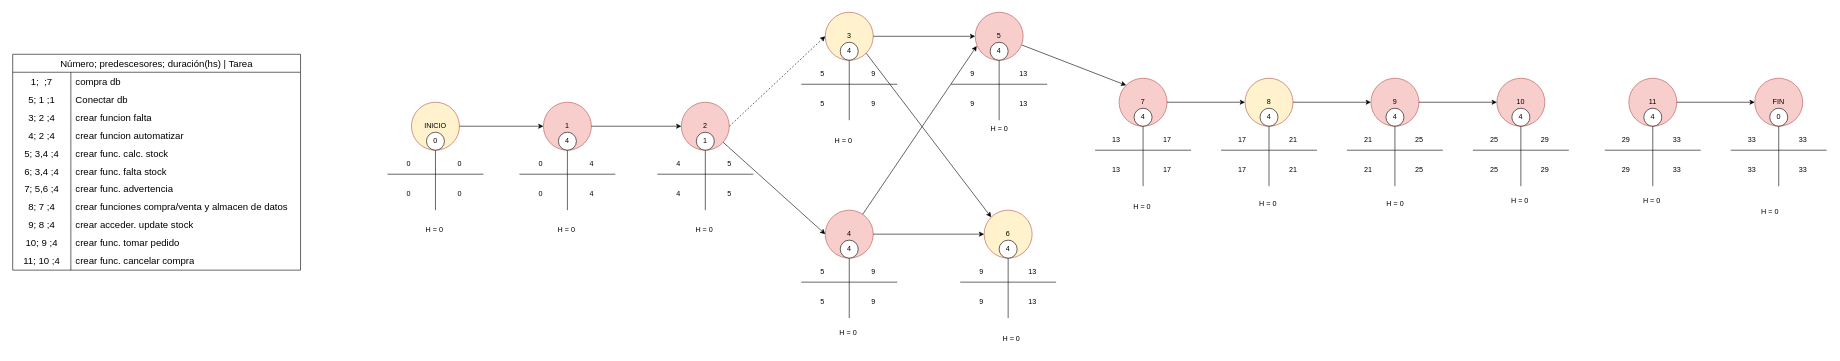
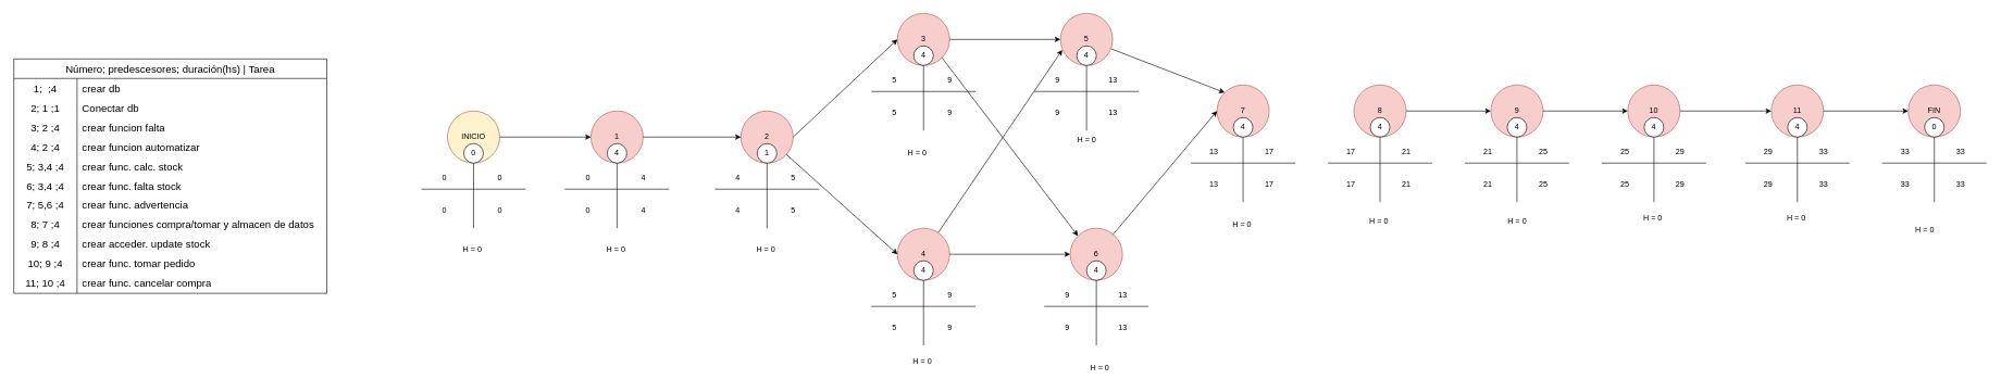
- <mxCell id="64" value="3" style="ellipse;whiteSpace=wrap;html=1;aspect=fixed;fillColor=#fff2cc;strokeColor=#b85450;" vertex="1" parent="63"><mxGeometry x="45" width="80" height="80" as="geometry" /></mxCell>
+ <mxCell id="64" value="3" style="ellipse;whiteSpace=wrap;html=1;aspect=fixed;fillColor=#f8cecc;strokeColor=#b85450;" vertex="1" parent="63"><mxGeometry x="45" width="80" height="80" as="geometry" /></mxCell>
- <mxCell id="4" value="1;&amp;nbsp; ;7" style="shape=partialRectangle;html=1;whiteSpace=wrap;connectable=0;fillColor=none;top=0;left=0;bottom=0;right=0;overflow=hidden;pointerEvents=1;strokeColor=inherit;fontSize=16;" parent="3" vertex="1"><mxGeometry width="97" height="30" as="geometry"><mxRectangle width="97" height="30" as="alternateBounds" /></mxGeometry></mxCell>
+ <mxCell id="4" value="1;&amp;nbsp; ;4" style="shape=partialRectangle;html=1;whiteSpace=wrap;connectable=0;fillColor=none;top=0;left=0;bottom=0;right=0;overflow=hidden;pointerEvents=1;strokeColor=inherit;fontSize=16;" parent="3" vertex="1"><mxGeometry width="97" height="30" as="geometry"><mxRectangle width="97" height="30" as="alternateBounds" /></mxGeometry></mxCell>
- <mxCell id="5" value="compra db" style="shape=partialRectangle;html=1;whiteSpace=wrap;connectable=0;fillColor=none;top=0;left=0;bottom=0;right=0;align=left;spacingLeft=6;overflow=hidden;strokeColor=inherit;fontSize=16;" parent="3" vertex="1"><mxGeometry x="97" width="383" height="30" as="geometry"><mxRectangle width="383" height="30" as="alternateBounds" /></mxGeometry></mxCell>
+ <mxCell id="5" value="crear db" style="shape=partialRectangle;html=1;whiteSpace=wrap;connectable=0;fillColor=none;top=0;left=0;bottom=0;right=0;align=left;spacingLeft=6;overflow=hidden;strokeColor=inherit;fontSize=16;" parent="3" vertex="1"><mxGeometry x="97" width="383" height="30" as="geometry"><mxRectangle width="383" height="30" as="alternateBounds" /></mxGeometry></mxCell>
- <mxCell id="74" style="rounded=0;orthogonalLoop=1;jettySize=auto;html=1;exitX=1;exitY=0.5;exitDx=0;exitDy=0;entryX=0;entryY=0.5;entryDx=0;entryDy=0;dashed=1;" edge="1" parent="1" source="55" target="64"><mxGeometry relative="1" as="geometry" /></mxCell>
+ <mxCell id="74" style="rounded=0;orthogonalLoop=1;jettySize=auto;html=1;exitX=1;exitY=0.5;exitDx=0;exitDy=0;entryX=0;entryY=0.5;entryDx=0;entryDy=0;" edge="1" parent="1" source="55" target="64"><mxGeometry relative="1" as="geometry" /></mxCell>
- <mxCell id="7" value="&lt;div&gt;5; 1 ;1&lt;/div&gt;" style="shape=partialRectangle;html=1;whiteSpace=wrap;connectable=0;fillColor=none;top=0;left=0;bottom=0;right=0;overflow=hidden;strokeColor=inherit;fontSize=16;" parent="6" vertex="1"><mxGeometry width="97" height="30" as="geometry"><mxRectangle width="97" height="30" as="alternateBounds" /></mxGeometry></mxCell>
+ <mxCell id="7" value="&lt;div&gt;2; 1 ;1&lt;/div&gt;" style="shape=partialRectangle;html=1;whiteSpace=wrap;connectable=0;fillColor=none;top=0;left=0;bottom=0;right=0;overflow=hidden;strokeColor=inherit;fontSize=16;" parent="6" vertex="1"><mxGeometry width="97" height="30" as="geometry"><mxRectangle width="97" height="30" as="alternateBounds" /></mxGeometry></mxCell>
- <mxCell id="145" style="edgeStyle=orthogonalEdgeStyle;rounded=0;orthogonalLoop=1;jettySize=auto;html=1;entryX=0;entryY=0.5;entryDx=0;entryDy=0;" edge="1" parent="1" source="90" target="101"><mxGeometry relative="1" as="geometry" /></mxCell>
- <mxCell id="101" value="8" style="ellipse;whiteSpace=wrap;html=1;aspect=fixed;fillColor=#fff2cc;strokeColor=#b85450;" vertex="1" parent="100"><mxGeometry x="45" width="80" height="80" as="geometry" /></mxCell>
+ <mxCell id="101" value="8" style="ellipse;whiteSpace=wrap;html=1;aspect=fixed;fillColor=#f8cecc;strokeColor=#b85450;" vertex="1" parent="100"><mxGeometry x="45" width="80" height="80" as="geometry" /></mxCell>
+ <mxCell id="148" style="edgeStyle=orthogonalEdgeStyle;rounded=0;orthogonalLoop=1;jettySize=auto;html=1;entryX=0;entryY=0.5;entryDx=0;entryDy=0;" edge="1" parent="1" source="119" target="128"><mxGeometry relative="1" as="geometry" /></mxCell>
+ <mxCell id="99" style="rounded=0;orthogonalLoop=1;jettySize=auto;html=1;entryX=0;entryY=0.5;entryDx=0;entryDy=0;" edge="1" parent="1" source="167" target="90"><mxGeometry relative="1" as="geometry"><mxPoint x="1860" y="170" as="targetPoint" /></mxGeometry></mxCell>
- <mxCell id="26" value="crear funciones compra/venta y almacen de datos&amp;nbsp;&amp;nbsp;" style="shape=partialRectangle;html=1;whiteSpace=wrap;connectable=0;fillColor=none;top=0;left=0;bottom=0;right=0;align=left;spacingLeft=6;overflow=hidden;strokeColor=inherit;fontSize=16;" parent="24" vertex="1"><mxGeometry x="97" width="383" height="30" as="geometry"><mxRectangle width="383" height="30" as="alternateBounds" /></mxGeometry></mxCell>
+ <mxCell id="26" value="crear funciones compra/tomar y almacen de datos&amp;nbsp;&amp;nbsp;" style="shape=partialRectangle;html=1;whiteSpace=wrap;connectable=0;fillColor=none;top=0;left=0;bottom=0;right=0;align=left;spacingLeft=6;overflow=hidden;strokeColor=inherit;fontSize=16;" parent="24" vertex="1"><mxGeometry x="97" width="383" height="30" as="geometry"><mxRectangle width="383" height="30" as="alternateBounds" /></mxGeometry></mxCell>
- <mxCell id="167" value="6" style="ellipse;whiteSpace=wrap;html=1;aspect=fixed;fillColor=#fff2cc;strokeColor=#b85450;" vertex="1" parent="166"><mxGeometry x="45" width="80" height="80" as="geometry" /></mxCell>
+ <mxCell id="167" value="6" style="ellipse;whiteSpace=wrap;html=1;aspect=fixed;fillColor=#f8cecc;strokeColor=#b85450;" vertex="1" parent="166"><mxGeometry x="45" width="80" height="80" as="geometry" /></mxCell>
